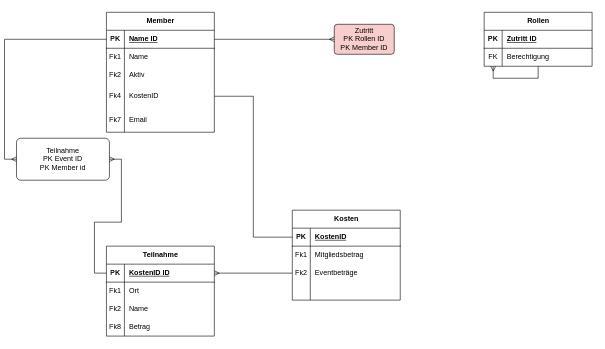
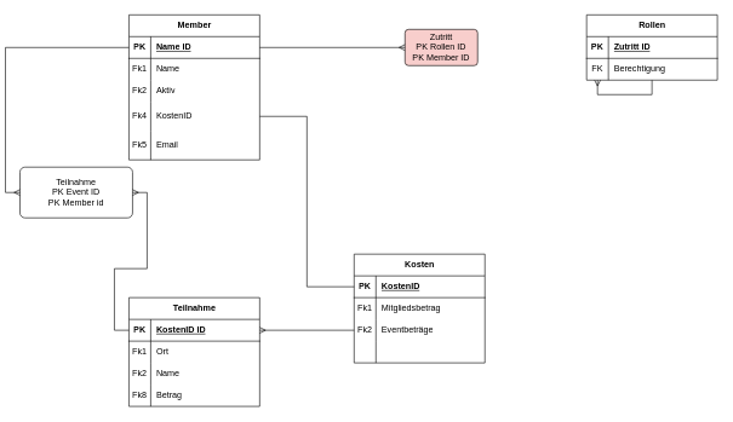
- <mxCell id="45" value="Fk7" style="shape=partialRectangle;connectable=0;fillColor=none;top=0;left=0;bottom=0;right=0;editable=1;overflow=hidden;whiteSpace=wrap;html=1;" vertex="1" parent="44"><mxGeometry width="30" height="40" as="geometry"><mxRectangle width="30" height="40" as="alternateBounds" /></mxGeometry></mxCell>
+ <mxCell id="45" value="Fk5" style="shape=partialRectangle;connectable=0;fillColor=none;top=0;left=0;bottom=0;right=0;editable=1;overflow=hidden;whiteSpace=wrap;html=1;" vertex="1" parent="44"><mxGeometry width="30" height="40" as="geometry"><mxRectangle width="30" height="40" as="alternateBounds" /></mxGeometry></mxCell>
